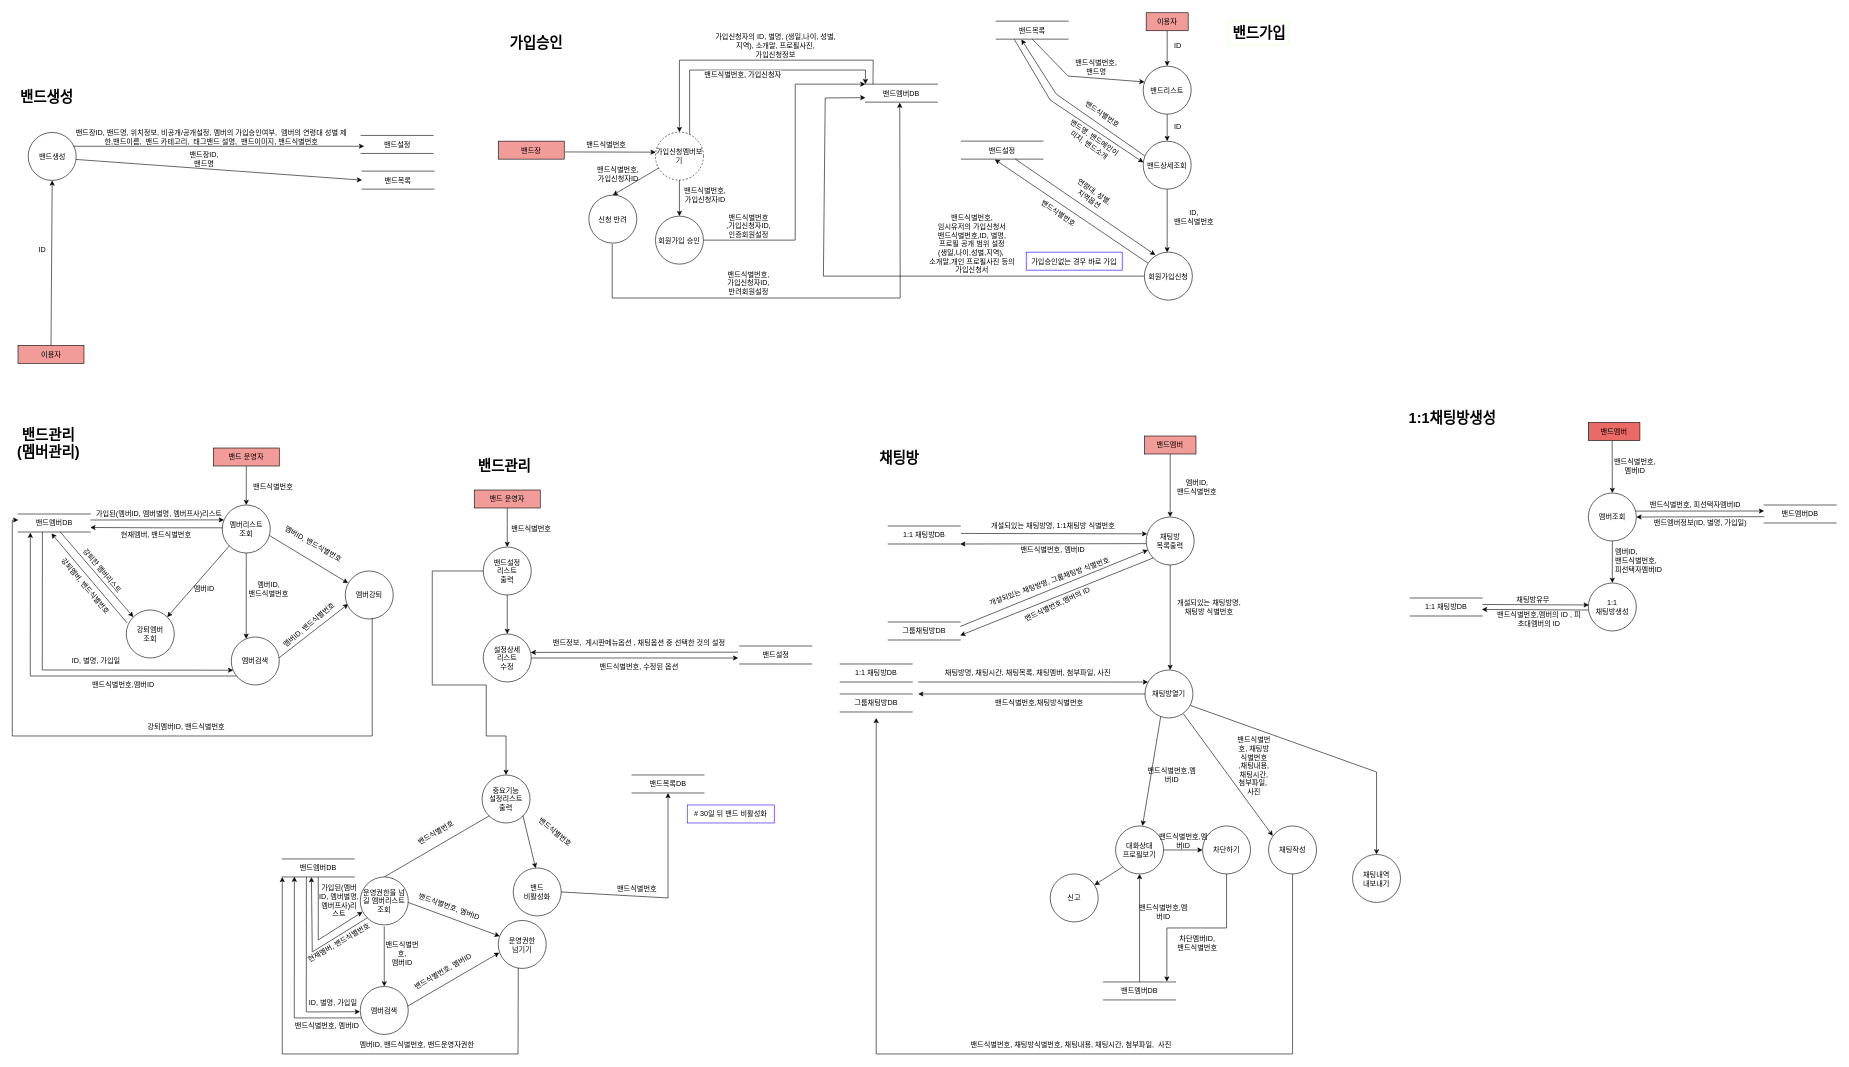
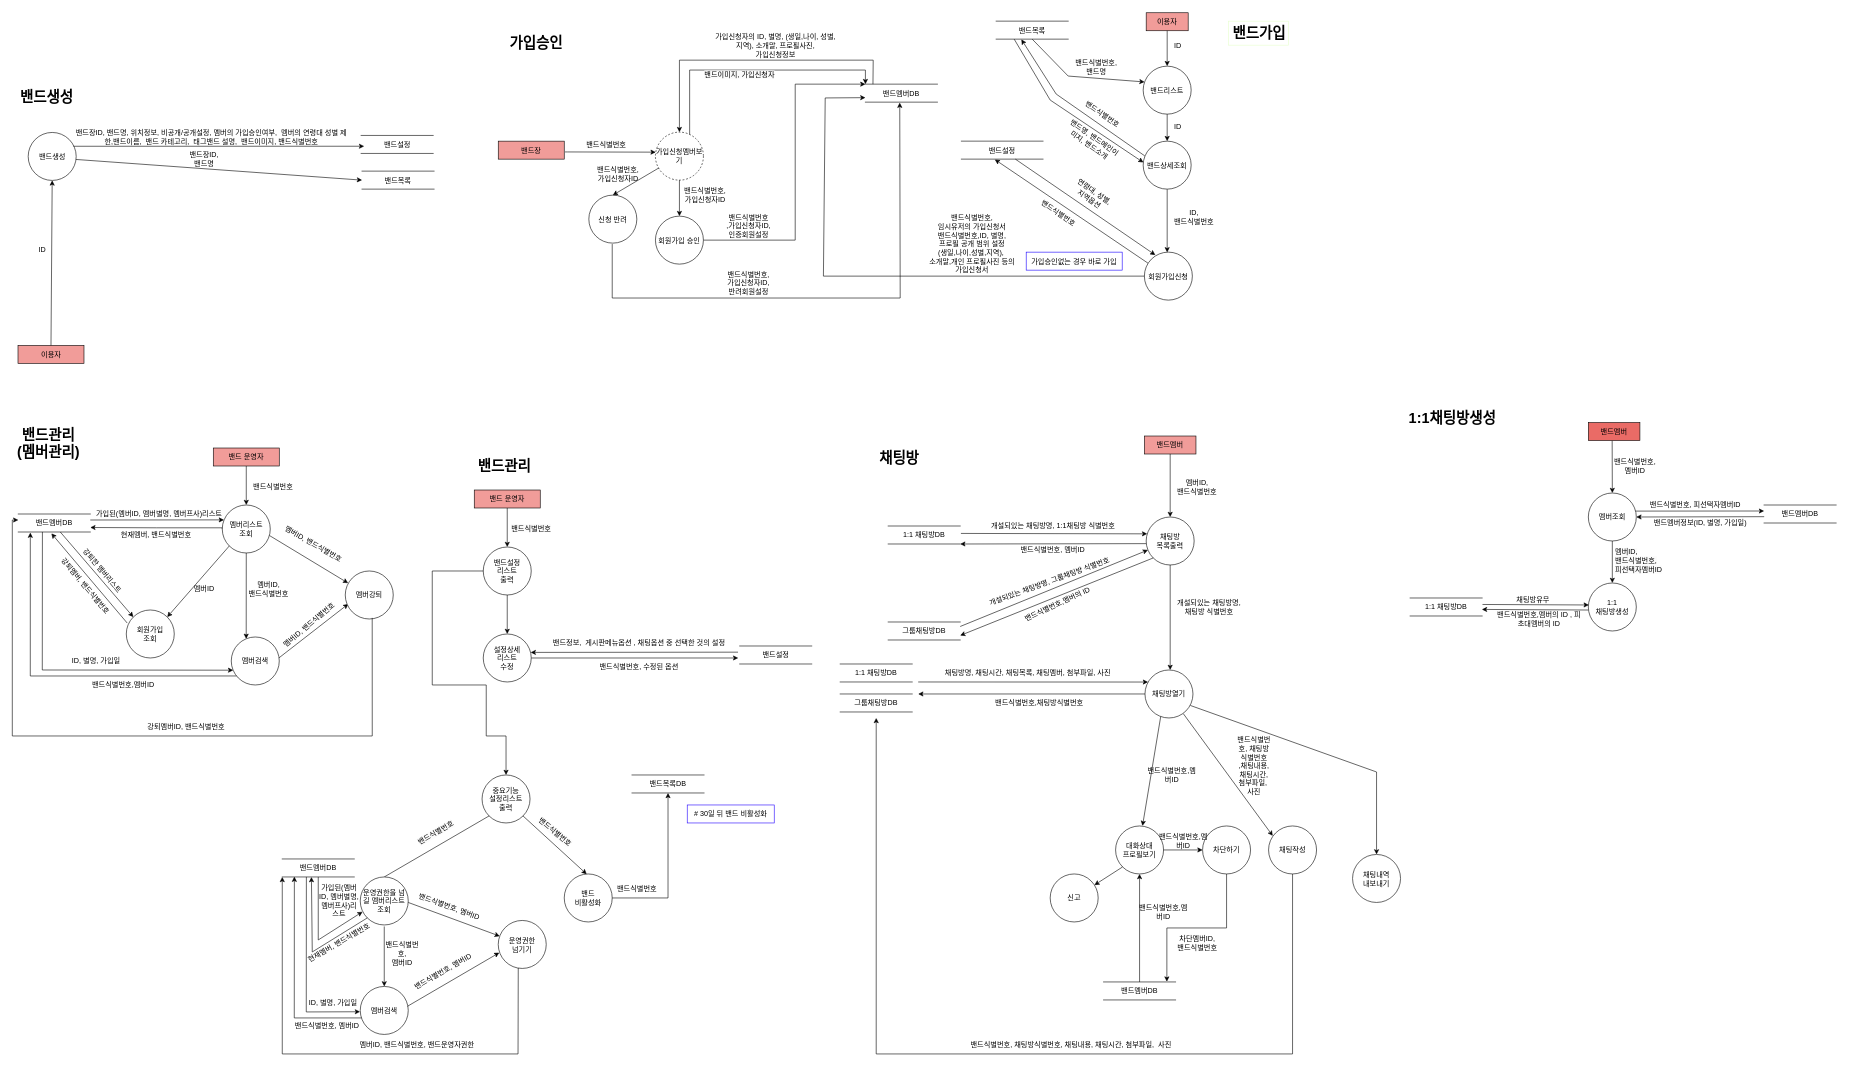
- <mxCell id="184" value="&lt;span style=&quot;color: rgb(0, 0, 0); font-family: Helvetica; font-size: 12px; font-style: normal; font-variant-ligatures: normal; font-variant-caps: normal; font-weight: 400; letter-spacing: normal; orphans: 2; text-align: center; text-indent: 0px; text-transform: none; widows: 2; word-spacing: 0px; -webkit-text-stroke-width: 0px; background-color: rgb(251, 251, 251); text-decoration-thickness: initial; text-decoration-style: initial; text-decoration-color: initial; float: none; display: inline !important;&quot;&gt;밴드식별번호,&amp;nbsp;&lt;/span&gt;&lt;span style=&quot;color: rgb(0, 0, 0); font-family: Helvetica; font-size: 12px; font-style: normal; font-variant-ligatures: normal; font-variant-caps: normal; font-weight: 400; letter-spacing: normal; orphans: 2; text-align: center; text-indent: 0px; text-transform: none; widows: 2; word-spacing: 0px; -webkit-text-stroke-width: 0px; background-color: rgb(251, 251, 251); text-decoration-thickness: initial; text-decoration-style: initial; text-decoration-color: initial; float: none; display: inline !important;&quot;&gt;가입신청자&lt;/span&gt;" style="text;whiteSpace=wrap;html=1;" vertex="1" parent="1"><mxGeometry x="1172" y="109.5" width="158" height="26.5" as="geometry" /></mxCell>
+ <mxCell id="184" value="&lt;span style=&quot;color: rgb(0, 0, 0); font-family: Helvetica; font-size: 12px; font-style: normal; font-variant-ligatures: normal; font-variant-caps: normal; font-weight: 400; letter-spacing: normal; orphans: 2; text-align: center; text-indent: 0px; text-transform: none; widows: 2; word-spacing: 0px; -webkit-text-stroke-width: 0px; background-color: rgb(251, 251, 251); text-decoration-thickness: initial; text-decoration-style: initial; text-decoration-color: initial; float: none; display: inline !important;&quot;&gt;밴드이미지,&amp;nbsp;&lt;/span&gt;&lt;span style=&quot;color: rgb(0, 0, 0); font-family: Helvetica; font-size: 12px; font-style: normal; font-variant-ligatures: normal; font-variant-caps: normal; font-weight: 400; letter-spacing: normal; orphans: 2; text-align: center; text-indent: 0px; text-transform: none; widows: 2; word-spacing: 0px; -webkit-text-stroke-width: 0px; background-color: rgb(251, 251, 251); text-decoration-thickness: initial; text-decoration-style: initial; text-decoration-color: initial; float: none; display: inline !important;&quot;&gt;가입신청자&lt;/span&gt;" style="text;whiteSpace=wrap;html=1;" vertex="1" parent="1"><mxGeometry x="1172" y="109.5" width="158" height="26.5" as="geometry" /></mxCell>
- <mxCell id="113" value="강퇴멤버&lt;br&gt;조회" style="ellipse;whiteSpace=wrap;html=1;aspect=fixed;strokeColor=#000000;" parent="1" vertex="1"><mxGeometry x="210" y="1016" width="80" height="80" as="geometry" /></mxCell>
+ <mxCell id="113" value="회원가입&lt;br&gt;조회" style="ellipse;whiteSpace=wrap;html=1;aspect=fixed;strokeColor=#000000;" parent="1" vertex="1"><mxGeometry x="210" y="1016" width="80" height="80" as="geometry" /></mxCell>
- <mxCell id="51" value="밴드&lt;br&gt;비활성화" style="ellipse;whiteSpace=wrap;html=1;aspect=fixed;strokeColor=#020302;fillColor=#FFFFFF;" parent="1" vertex="1"><mxGeometry x="855" y="1446" width="80" height="80" as="geometry" /></mxCell>
+ <mxCell id="51" value="밴드&lt;br&gt;비활성화" style="ellipse;whiteSpace=wrap;html=1;aspect=fixed;strokeColor=#020302;fillColor=#FFFFFF;" parent="1" vertex="1"><mxGeometry x="940" y="1456" width="80" height="80" as="geometry" /></mxCell>
